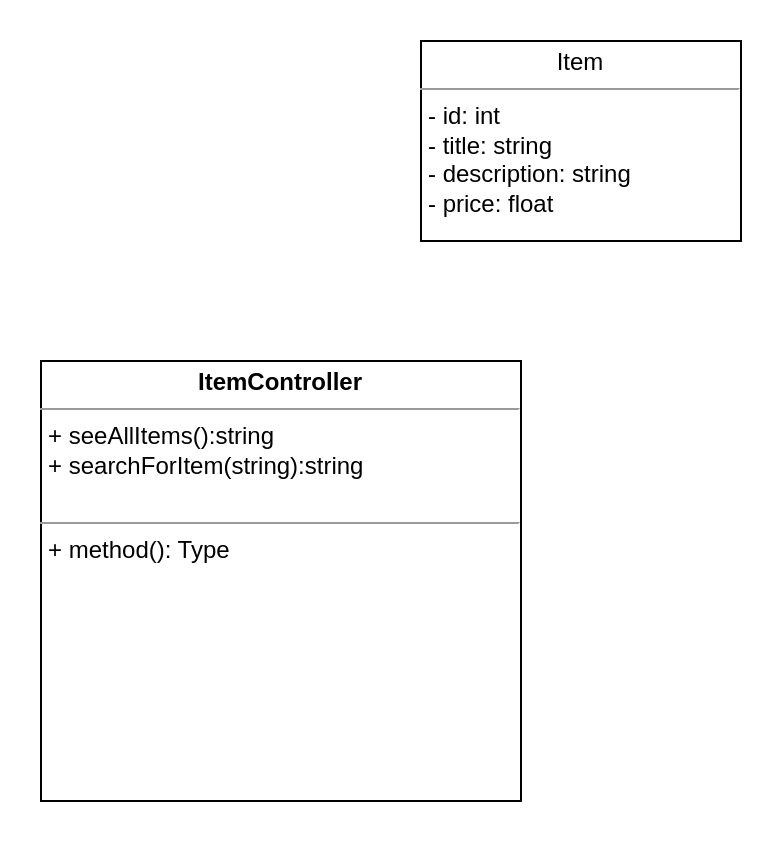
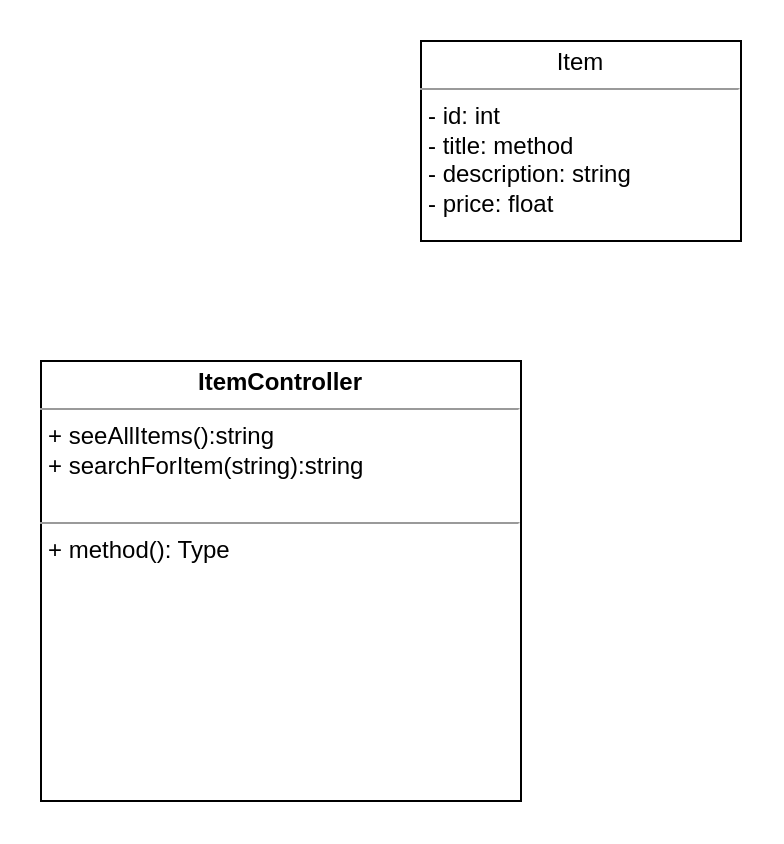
- <mxCell id="2" value="&lt;p style=&quot;margin:0px;margin-top:4px;text-align:center;&quot;&gt;Item&lt;/p&gt;&lt;hr size=&quot;1&quot;&gt;&lt;p style=&quot;margin:0px;margin-left:4px;&quot;&gt;- id: int&lt;/p&gt;&lt;p style=&quot;margin:0px;margin-left:4px;&quot;&gt;- title: string&lt;/p&gt;&lt;p style=&quot;margin:0px;margin-left:4px;&quot;&gt;- description: string&lt;/p&gt;&lt;p style=&quot;margin:0px;margin-left:4px;&quot;&gt;- price: float&lt;/p&gt;" style="verticalAlign=top;align=left;overflow=fill;fontSize=12;fontFamily=Helvetica;html=1;whiteSpace=wrap;" vertex="1" parent="1"><mxGeometry x="210" y="20" width="160" height="100" as="geometry" /></mxCell>
+ <mxCell id="2" value="&lt;p style=&quot;margin:0px;margin-top:4px;text-align:center;&quot;&gt;Item&lt;/p&gt;&lt;hr size=&quot;1&quot;&gt;&lt;p style=&quot;margin:0px;margin-left:4px;&quot;&gt;- id: int&lt;/p&gt;&lt;p style=&quot;margin:0px;margin-left:4px;&quot;&gt;- title: method&lt;/p&gt;&lt;p style=&quot;margin:0px;margin-left:4px;&quot;&gt;- description: string&lt;/p&gt;&lt;p style=&quot;margin:0px;margin-left:4px;&quot;&gt;- price: float&lt;/p&gt;" style="verticalAlign=top;align=left;overflow=fill;fontSize=12;fontFamily=Helvetica;html=1;whiteSpace=wrap;" vertex="1" parent="1"><mxGeometry x="210" y="20" width="160" height="100" as="geometry" /></mxCell>
